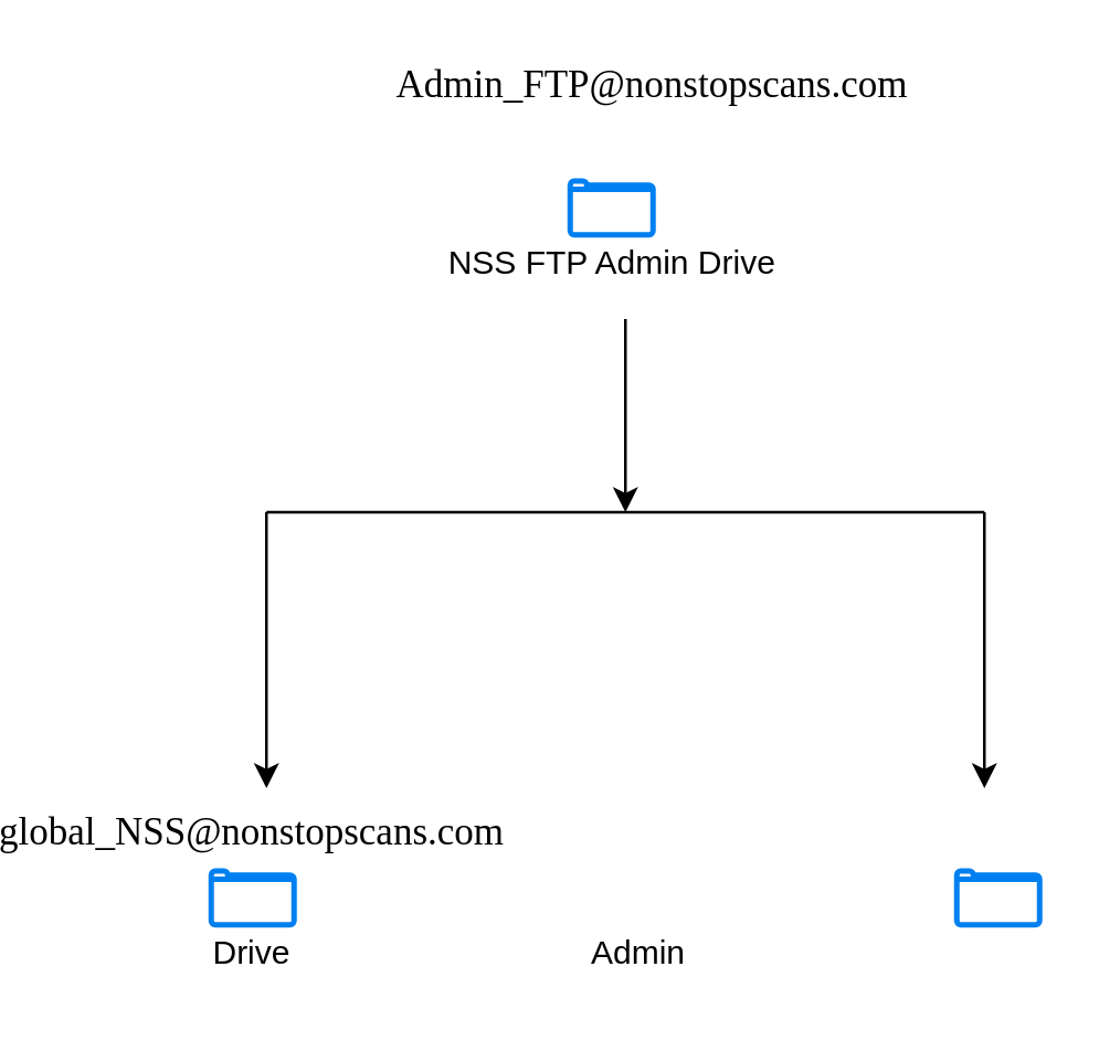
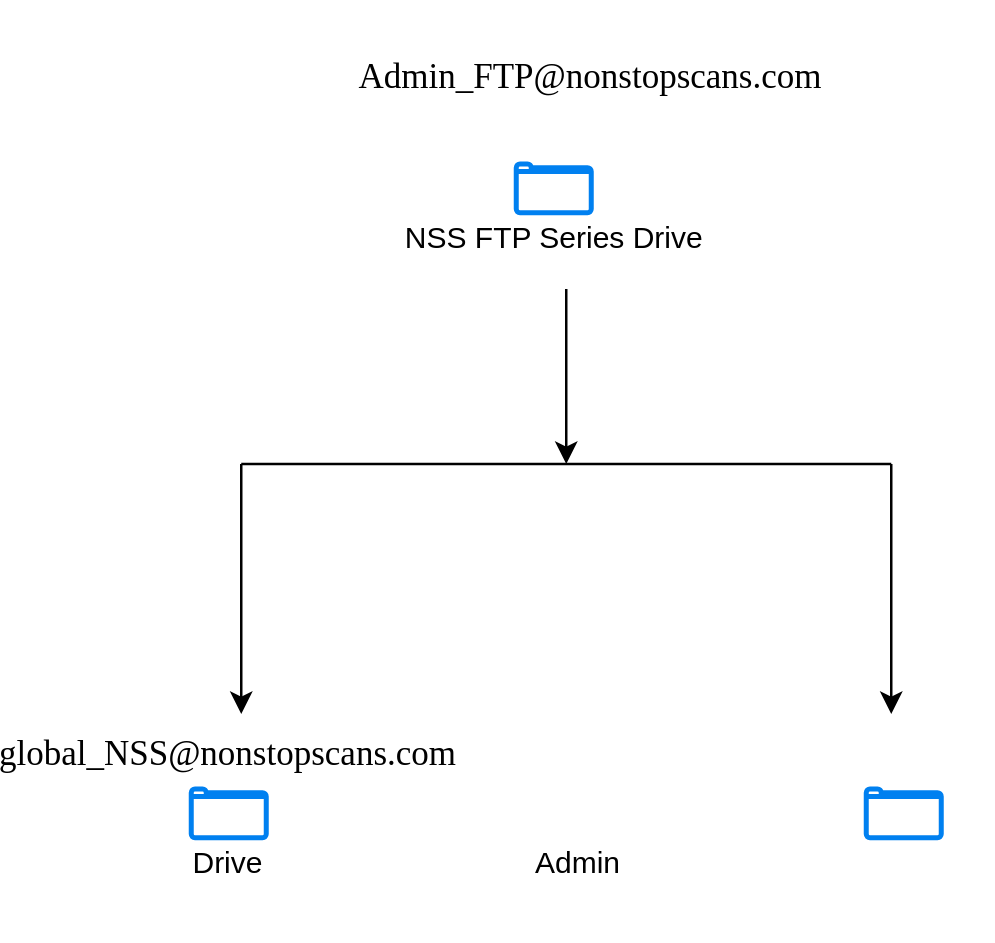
- <mxCell id="3" value="NSS FTP Admin Drive" style="text;html=1;strokeColor=none;fillColor=none;align=center;verticalAlign=middle;whiteSpace=wrap;rounded=0;" vertex="1" parent="1"><mxGeometry x="108.75" y="84.5" width="122.5" height="20" as="geometry" /></mxCell>
+ <mxCell id="3" value="NSS FTP Series Drive" style="text;html=1;strokeColor=none;fillColor=none;align=center;verticalAlign=middle;whiteSpace=wrap;rounded=0;" vertex="1" parent="1"><mxGeometry x="108.75" y="84.5" width="122.5" height="20" as="geometry" /></mxCell>
